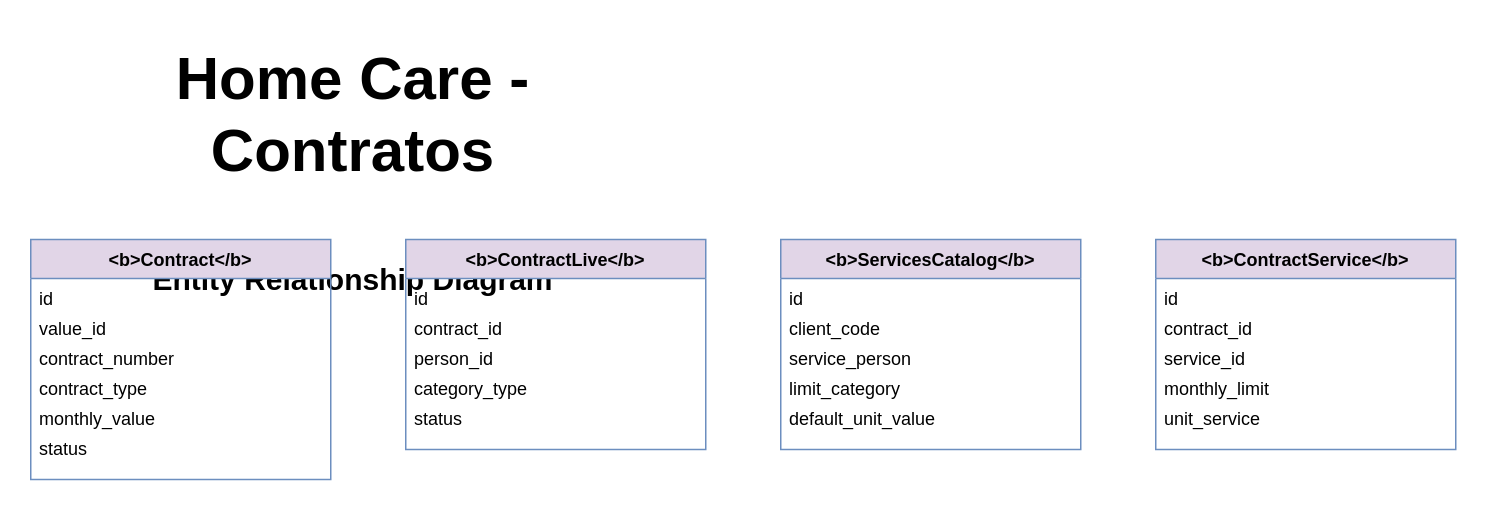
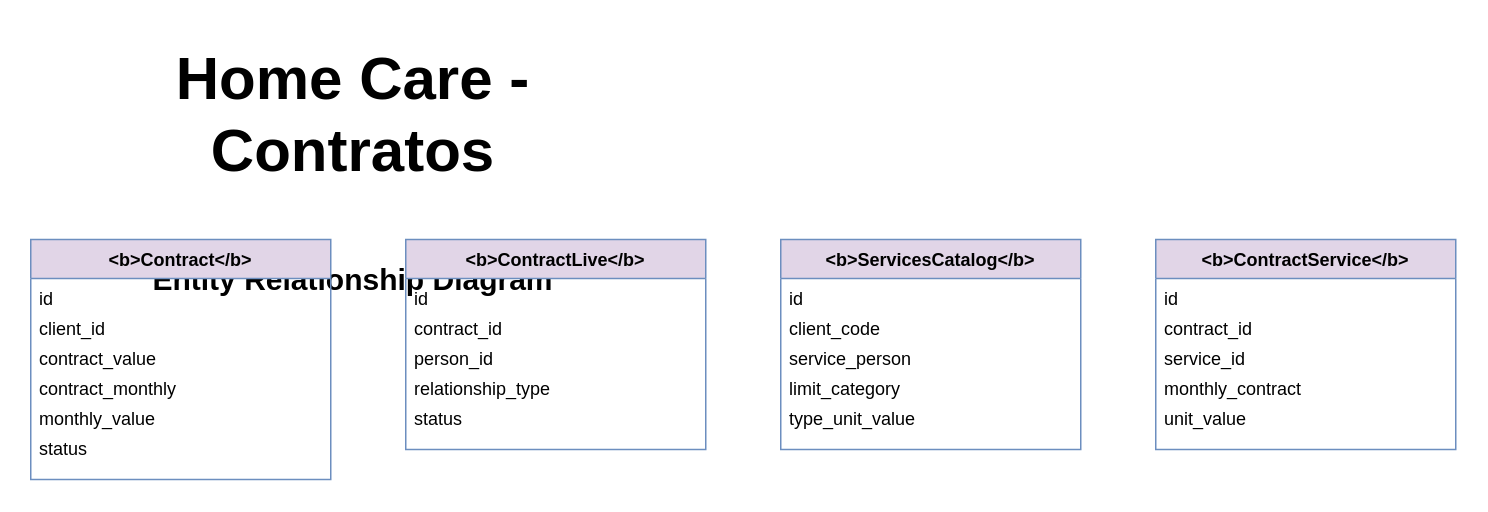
- <mxCell id="5" value="value_id" style="text;align=left;verticalAlign=top;spacingLeft=4;spacingRight=4;overflow=hidden;rotatable=0;points=[[0,0.5],[1,0.5]];portConstraint=eastwest;" vertex="1" parent="3"><mxGeometry y="46" width="200" height="20" as="geometry" /></mxCell>
+ <mxCell id="5" value="client_id" style="text;align=left;verticalAlign=top;spacingLeft=4;spacingRight=4;overflow=hidden;rotatable=0;points=[[0,0.5],[1,0.5]];portConstraint=eastwest;" vertex="1" parent="3"><mxGeometry y="46" width="200" height="20" as="geometry" /></mxCell>
- <mxCell id="6" value="contract_number" style="text;align=left;verticalAlign=top;spacingLeft=4;spacingRight=4;overflow=hidden;rotatable=0;points=[[0,0.5],[1,0.5]];portConstraint=eastwest;" vertex="1" parent="3"><mxGeometry y="66" width="200" height="20" as="geometry" /></mxCell>
+ <mxCell id="6" value="contract_value" style="text;align=left;verticalAlign=top;spacingLeft=4;spacingRight=4;overflow=hidden;rotatable=0;points=[[0,0.5],[1,0.5]];portConstraint=eastwest;" vertex="1" parent="3"><mxGeometry y="66" width="200" height="20" as="geometry" /></mxCell>
- <mxCell id="7" value="contract_type" style="text;align=left;verticalAlign=top;spacingLeft=4;spacingRight=4;overflow=hidden;rotatable=0;points=[[0,0.5],[1,0.5]];portConstraint=eastwest;" vertex="1" parent="3"><mxGeometry y="86" width="200" height="20" as="geometry" /></mxCell>
+ <mxCell id="7" value="contract_monthly" style="text;align=left;verticalAlign=top;spacingLeft=4;spacingRight=4;overflow=hidden;rotatable=0;points=[[0,0.5],[1,0.5]];portConstraint=eastwest;" vertex="1" parent="3"><mxGeometry y="86" width="200" height="20" as="geometry" /></mxCell>
- <mxCell id="14" value="category_type" style="text;align=left;verticalAlign=top;spacingLeft=4;spacingRight=4;overflow=hidden;rotatable=0;points=[[0,0.5],[1,0.5]];portConstraint=eastwest;" vertex="1" parent="10"><mxGeometry y="86" width="200" height="20" as="geometry" /></mxCell>
+ <mxCell id="14" value="relationship_type" style="text;align=left;verticalAlign=top;spacingLeft=4;spacingRight=4;overflow=hidden;rotatable=0;points=[[0,0.5],[1,0.5]];portConstraint=eastwest;" vertex="1" parent="10"><mxGeometry y="86" width="200" height="20" as="geometry" /></mxCell>
- <mxCell id="26" value="monthly_limit" style="text;align=left;verticalAlign=top;spacingLeft=4;spacingRight=4;overflow=hidden;rotatable=0;points=[[0,0.5],[1,0.5]];portConstraint=eastwest;" vertex="1" parent="22"><mxGeometry y="86" width="200" height="20" as="geometry" /></mxCell>
+ <mxCell id="26" value="monthly_contract" style="text;align=left;verticalAlign=top;spacingLeft=4;spacingRight=4;overflow=hidden;rotatable=0;points=[[0,0.5],[1,0.5]];portConstraint=eastwest;" vertex="1" parent="22"><mxGeometry y="86" width="200" height="20" as="geometry" /></mxCell>
- <mxCell id="21" value="default_unit_value" style="text;align=left;verticalAlign=top;spacingLeft=4;spacingRight=4;overflow=hidden;rotatable=0;points=[[0,0.5],[1,0.5]];portConstraint=eastwest;" vertex="1" parent="16"><mxGeometry y="106" width="200" height="20" as="geometry" /></mxCell>
+ <mxCell id="21" value="type_unit_value" style="text;align=left;verticalAlign=top;spacingLeft=4;spacingRight=4;overflow=hidden;rotatable=0;points=[[0,0.5],[1,0.5]];portConstraint=eastwest;" vertex="1" parent="16"><mxGeometry y="106" width="200" height="20" as="geometry" /></mxCell>
- <mxCell id="27" value="unit_service" style="text;align=left;verticalAlign=top;spacingLeft=4;spacingRight=4;overflow=hidden;rotatable=0;points=[[0,0.5],[1,0.5]];portConstraint=eastwest;" vertex="1" parent="22"><mxGeometry y="106" width="200" height="20" as="geometry" /></mxCell>
+ <mxCell id="27" value="unit_value" style="text;align=left;verticalAlign=top;spacingLeft=4;spacingRight=4;overflow=hidden;rotatable=0;points=[[0,0.5],[1,0.5]];portConstraint=eastwest;" vertex="1" parent="22"><mxGeometry y="106" width="200" height="20" as="geometry" /></mxCell>
